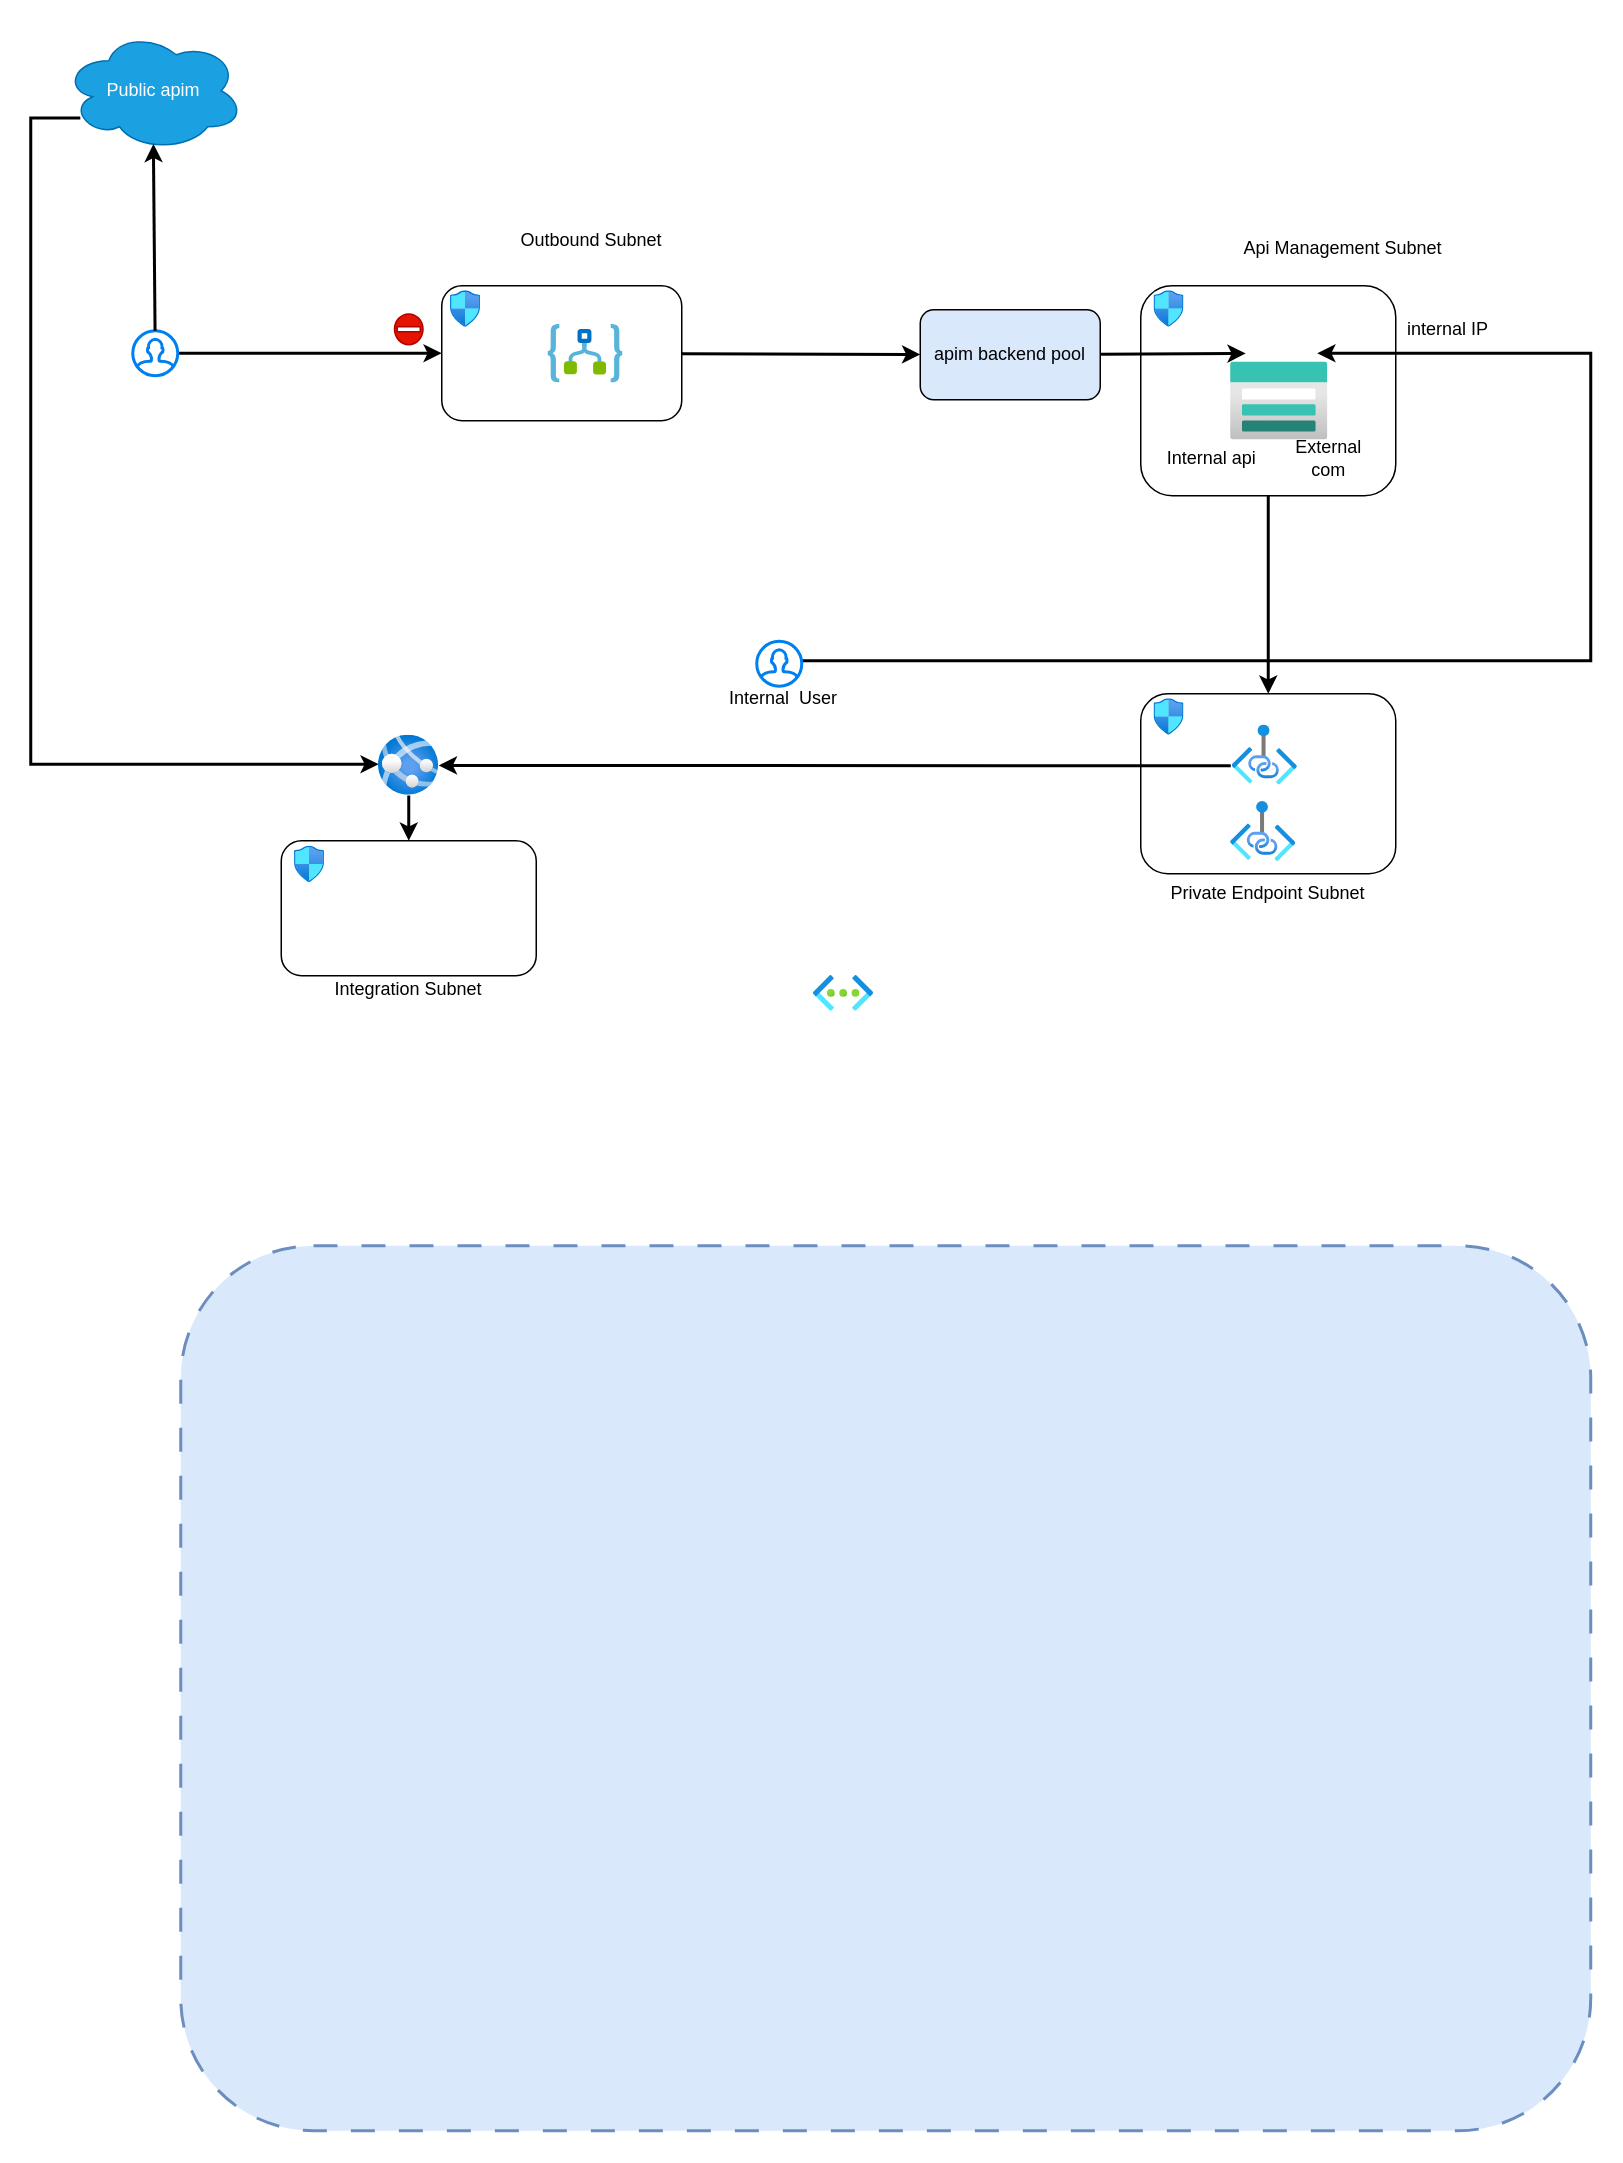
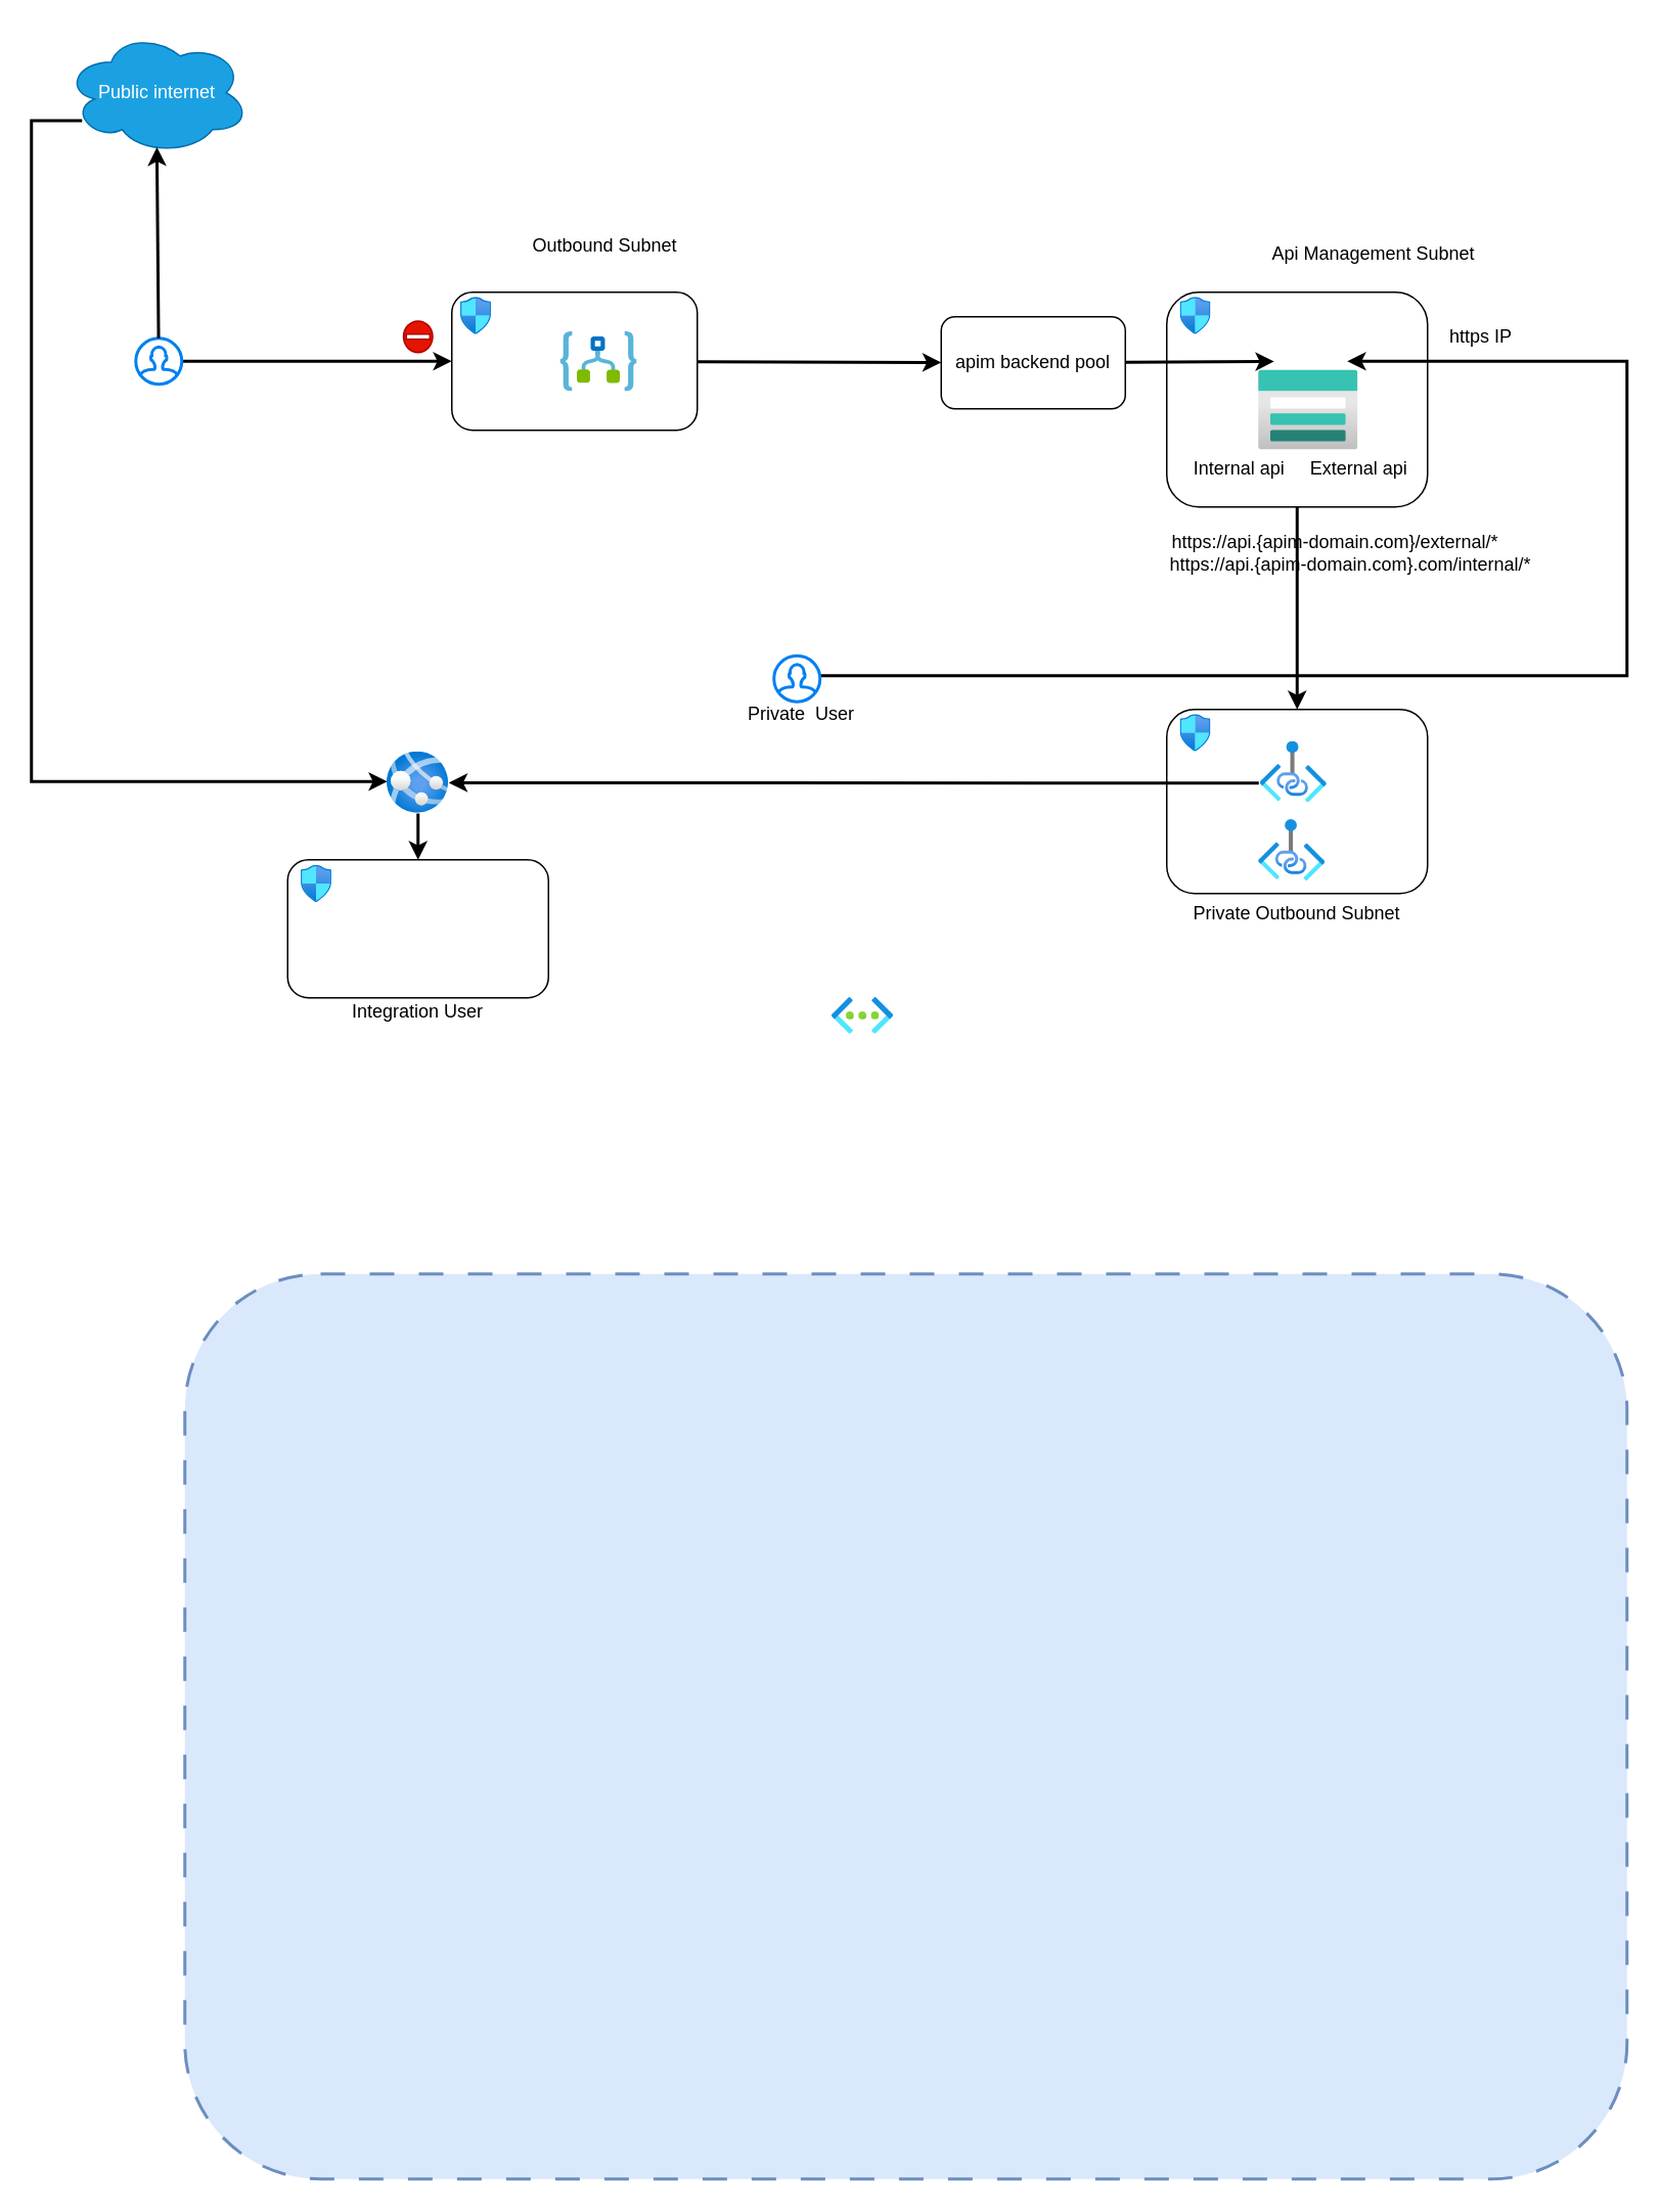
- <mxCell id="14" value="Public apim" style="ellipse;shape=cloud;whiteSpace=wrap;html=1;fillColor=#1ba1e2;fontColor=#ffffff;strokeColor=#006EAF;" parent="1" vertex="1"><mxGeometry x="42" y="20" width="120" height="80" as="geometry" /></mxCell>
+ <mxCell id="14" value="Public internet" style="ellipse;shape=cloud;whiteSpace=wrap;html=1;fillColor=#1ba1e2;fontColor=#ffffff;strokeColor=#006EAF;" parent="1" vertex="1"><mxGeometry x="42" y="20" width="120" height="80" as="geometry" /></mxCell>
- <mxCell id="31" value="internal IP" style="text;strokeColor=none;align=center;fillColor=none;html=1;verticalAlign=middle;whiteSpace=wrap;rounded=0;" parent="1" vertex="1"><mxGeometry x="935" y="204" width="60" height="30" as="geometry" /></mxCell>
+ <mxCell id="31" value="https IP" style="text;strokeColor=none;align=center;fillColor=none;html=1;verticalAlign=middle;whiteSpace=wrap;rounded=0;" parent="1" vertex="1"><mxGeometry x="935" y="204" width="60" height="30" as="geometry" /></mxCell>
- <mxCell id="29" value="apim backend pool" style="rounded=1;whiteSpace=wrap;html=1;fillColor=#dae8fc;" parent="1" vertex="1"><mxGeometry x="613" y="206" width="120" height="60" as="geometry" /></mxCell>
+ <mxCell id="29" value="apim backend pool" style="rounded=1;whiteSpace=wrap;html=1;" parent="1" vertex="1"><mxGeometry x="613" y="206" width="120" height="60" as="geometry" /></mxCell>
- <mxCell id="27" value="External com" style="text;strokeColor=none;align=center;fillColor=none;html=1;verticalAlign=middle;whiteSpace=wrap;rounded=0;" parent="1" vertex="1"><mxGeometry x="850" y="290" width="71" height="30" as="geometry" /></mxCell>
+ <mxCell id="27" value="External api" style="text;strokeColor=none;align=center;fillColor=none;html=1;verticalAlign=middle;whiteSpace=wrap;rounded=0;" parent="1" vertex="1"><mxGeometry x="850" y="290" width="71" height="30" as="geometry" /></mxCell>
+ <mxCell id="32" value="https://api.{apim-domain.com}/external/*&lt;br&gt;&amp;nbsp; &amp;nbsp; &amp;nbsp; https://api.{apim-domain.com}.com/internal/*" style="text;strokeColor=none;align=center;fillColor=none;html=1;verticalAlign=middle;whiteSpace=wrap;rounded=0;" parent="1" vertex="1"><mxGeometry x="690" y="340" width="360" height="40" as="geometry" /></mxCell>
- <mxCell id="25" value="Internal&amp;nbsp; User" style="text;strokeColor=none;align=center;fillColor=none;html=1;verticalAlign=middle;whiteSpace=wrap;rounded=0;" parent="1" vertex="1"><mxGeometry x="472" y="450" width="100" height="30" as="geometry" /></mxCell>
+ <mxCell id="25" value="Private&amp;nbsp; User" style="text;strokeColor=none;align=center;fillColor=none;html=1;verticalAlign=middle;whiteSpace=wrap;rounded=0;" parent="1" vertex="1"><mxGeometry x="472" y="450" width="100" height="30" as="geometry" /></mxCell>
- <mxCell id="11" value="Private Endpoint Subnet" style="text;strokeColor=none;align=center;fillColor=none;html=1;verticalAlign=middle;whiteSpace=wrap;rounded=0;" parent="1" vertex="1"><mxGeometry x="760" y="580" width="170" height="30" as="geometry" /></mxCell>
+ <mxCell id="11" value="Private Outbound Subnet" style="text;strokeColor=none;align=center;fillColor=none;html=1;verticalAlign=middle;whiteSpace=wrap;rounded=0;" parent="1" vertex="1"><mxGeometry x="760" y="580" width="170" height="30" as="geometry" /></mxCell>
- <mxCell id="12" value="Integration Subnet" style="text;strokeColor=none;align=center;fillColor=none;html=1;verticalAlign=middle;whiteSpace=wrap;rounded=0;" parent="1" vertex="1"><mxGeometry x="187" y="643.88" width="170" height="30" as="geometry" /></mxCell>
+ <mxCell id="12" value="Integration User" style="text;strokeColor=none;align=center;fillColor=none;html=1;verticalAlign=middle;whiteSpace=wrap;rounded=0;" parent="1" vertex="1"><mxGeometry x="187" y="643.88" width="170" height="30" as="geometry" /></mxCell>
